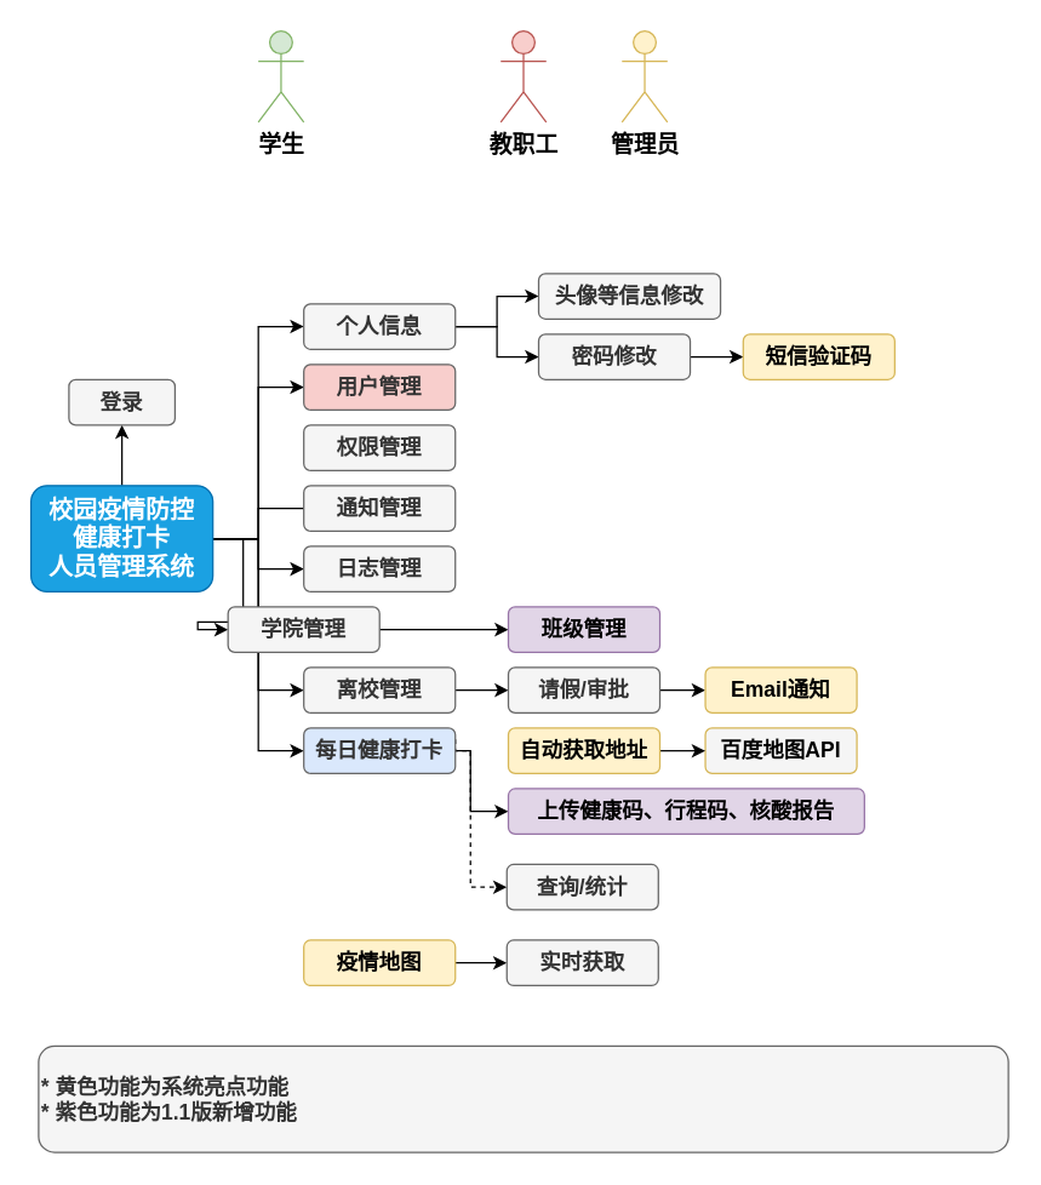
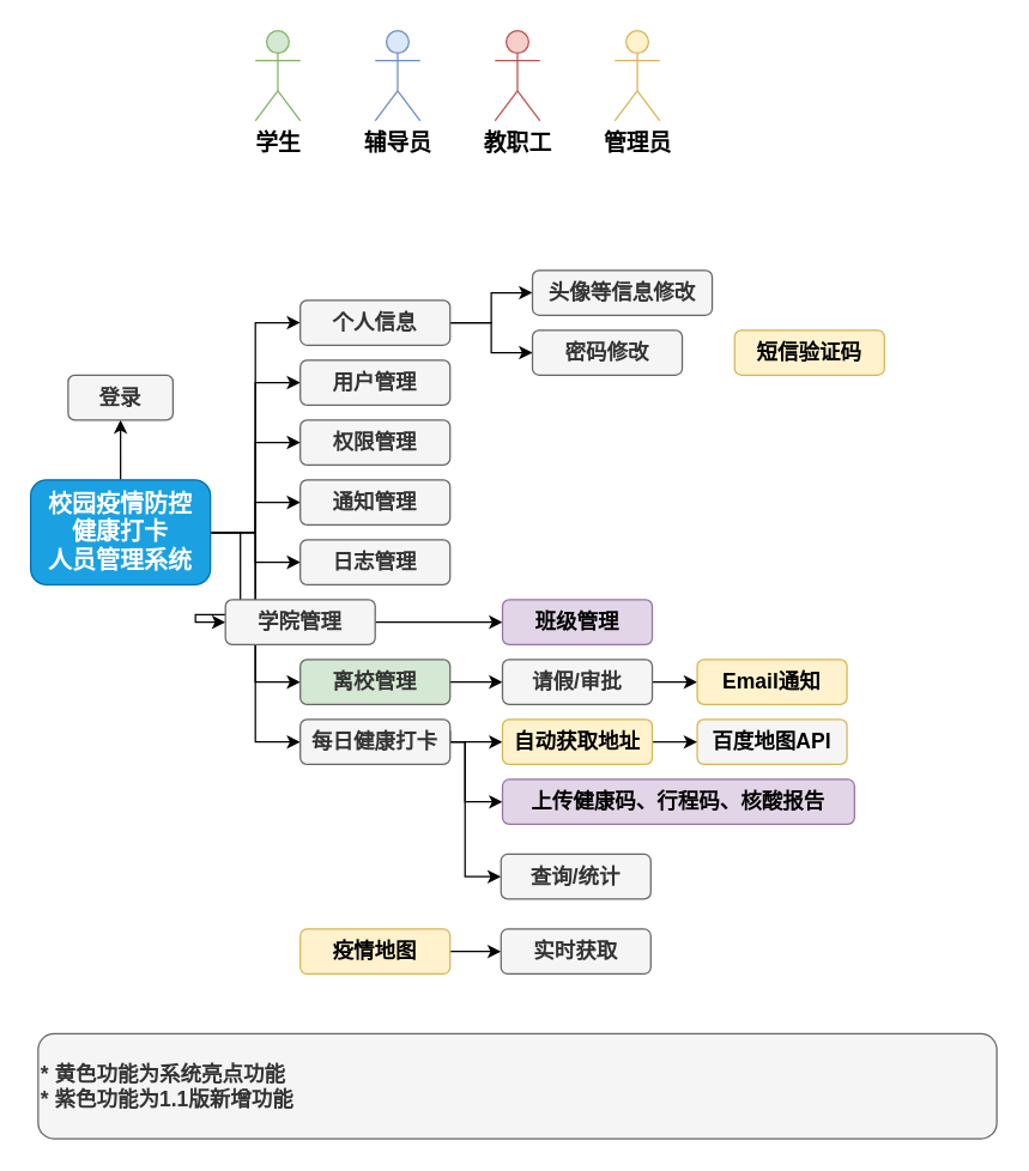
+ <mxCell id="3" value="辅导员" style="shape=umlActor;verticalLabelPosition=bottom;verticalAlign=top;html=1;outlineConnect=0;fillColor=#dae8fc;strokeColor=#6c8ebf;fontStyle=1;fontSize=15;" parent="1" vertex="1"><mxGeometry x="250" y="20" width="30" height="60" as="geometry" /></mxCell>
- <mxCell id="41" style="edgeStyle=orthogonalEdgeStyle;rounded=0;orthogonalLoop=1;jettySize=auto;html=1;exitX=1;exitY=0.5;exitDx=0;exitDy=0;entryX=0;entryY=0.5;entryDx=0;entryDy=0;" edge="1" parent="1" source="42" target="43"><mxGeometry relative="1" as="geometry" /></mxCell>
- <mxCell id="17" value="用户管理" style="rounded=1;whiteSpace=wrap;html=1;fontSize=14;fillColor=#f8cecc;fontColor=#333333;strokeColor=#666666;fontStyle=1;" parent="1" vertex="1"><mxGeometry x="200" y="240" width="100" height="30" as="geometry" /></mxCell>
+ <mxCell id="17" value="用户管理" style="rounded=1;whiteSpace=wrap;html=1;fontSize=14;fillColor=#f5f5f5;fontColor=#333333;strokeColor=#666666;fontStyle=1" parent="1" vertex="1"><mxGeometry x="200" y="240" width="100" height="30" as="geometry" /></mxCell>
+ <mxCell id="9" style="edgeStyle=orthogonalEdgeStyle;rounded=0;orthogonalLoop=1;jettySize=auto;html=1;exitX=1;exitY=0.5;exitDx=0;exitDy=0;entryX=0;entryY=0.5;entryDx=0;entryDy=0;fontSize=16;" parent="1" source="15" target="18" edge="1"><mxGeometry relative="1" as="geometry" /></mxCell>
- <mxCell id="10" style="edgeStyle=orthogonalEdgeStyle;rounded=0;orthogonalLoop=1;jettySize=auto;html=1;exitX=1;exitY=0.5;exitDx=0;exitDy=0;entryX=0;entryY=0.5;entryDx=0;entryDy=0;fontSize=16;endArrow=none;" parent="1" source="15" target="19" edge="1"><mxGeometry relative="1" as="geometry" /></mxCell>
+ <mxCell id="10" style="edgeStyle=orthogonalEdgeStyle;rounded=0;orthogonalLoop=1;jettySize=auto;html=1;exitX=1;exitY=0.5;exitDx=0;exitDy=0;entryX=0;entryY=0.5;entryDx=0;entryDy=0;fontSize=16;" parent="1" source="15" target="19" edge="1"><mxGeometry relative="1" as="geometry" /></mxCell>
- <mxCell id="28" value="离校管理" style="rounded=1;whiteSpace=wrap;html=1;fontSize=14;fillColor=#f5f5f5;fontColor=#333333;strokeColor=#666666;fontStyle=1" parent="1" vertex="1"><mxGeometry x="200" y="440" width="100" height="30" as="geometry" /></mxCell>
+ <mxCell id="28" value="离校管理" style="rounded=1;whiteSpace=wrap;html=1;fontSize=14;fillColor=#d5e8d4;fontColor=#333333;strokeColor=#666666;fontStyle=1;" parent="1" vertex="1"><mxGeometry x="200" y="440" width="100" height="30" as="geometry" /></mxCell>
- <mxCell id="34" value="每日健康打卡" style="rounded=1;whiteSpace=wrap;html=1;fontSize=14;fillColor=#dae8fc;fontColor=#333333;strokeColor=#666666;fontStyle=1;" parent="1" vertex="1"><mxGeometry x="200" y="480" width="100" height="30" as="geometry" /></mxCell>
+ <mxCell id="34" value="每日健康打卡" style="rounded=1;whiteSpace=wrap;html=1;fontSize=14;fillColor=#f5f5f5;fontColor=#333333;strokeColor=#666666;fontStyle=1" parent="1" vertex="1"><mxGeometry x="200" y="480" width="100" height="30" as="geometry" /></mxCell>
+ <mxCell id="31" style="edgeStyle=orthogonalEdgeStyle;rounded=0;orthogonalLoop=1;jettySize=auto;html=1;exitX=1;exitY=0.5;exitDx=0;exitDy=0;entryX=0;entryY=0.5;entryDx=0;entryDy=0;fontSize=16;" parent="1" source="34" target="37" edge="1"><mxGeometry relative="1" as="geometry" /></mxCell>
- <mxCell id="33" style="edgeStyle=orthogonalEdgeStyle;rounded=0;orthogonalLoop=1;jettySize=auto;html=1;exitX=1;exitY=0.25;exitDx=0;exitDy=0;entryX=0;entryY=0.5;entryDx=0;entryDy=0;dashed=1;" edge="1" parent="1" source="34" target="45"><mxGeometry relative="1" as="geometry"><Array as="points"><mxPoint x="300" y="495" /><mxPoint x="310" y="495" /><mxPoint x="310" y="585" /></Array></mxGeometry></mxCell>
+ <mxCell id="33" style="edgeStyle=orthogonalEdgeStyle;rounded=0;orthogonalLoop=1;jettySize=auto;html=1;exitX=1;exitY=0.25;exitDx=0;exitDy=0;entryX=0;entryY=0.5;entryDx=0;entryDy=0;" edge="1" parent="1" source="34" target="45"><mxGeometry relative="1" as="geometry"><Array as="points"><mxPoint x="300" y="495" /><mxPoint x="310" y="495" /><mxPoint x="310" y="585" /></Array></mxGeometry></mxCell>
